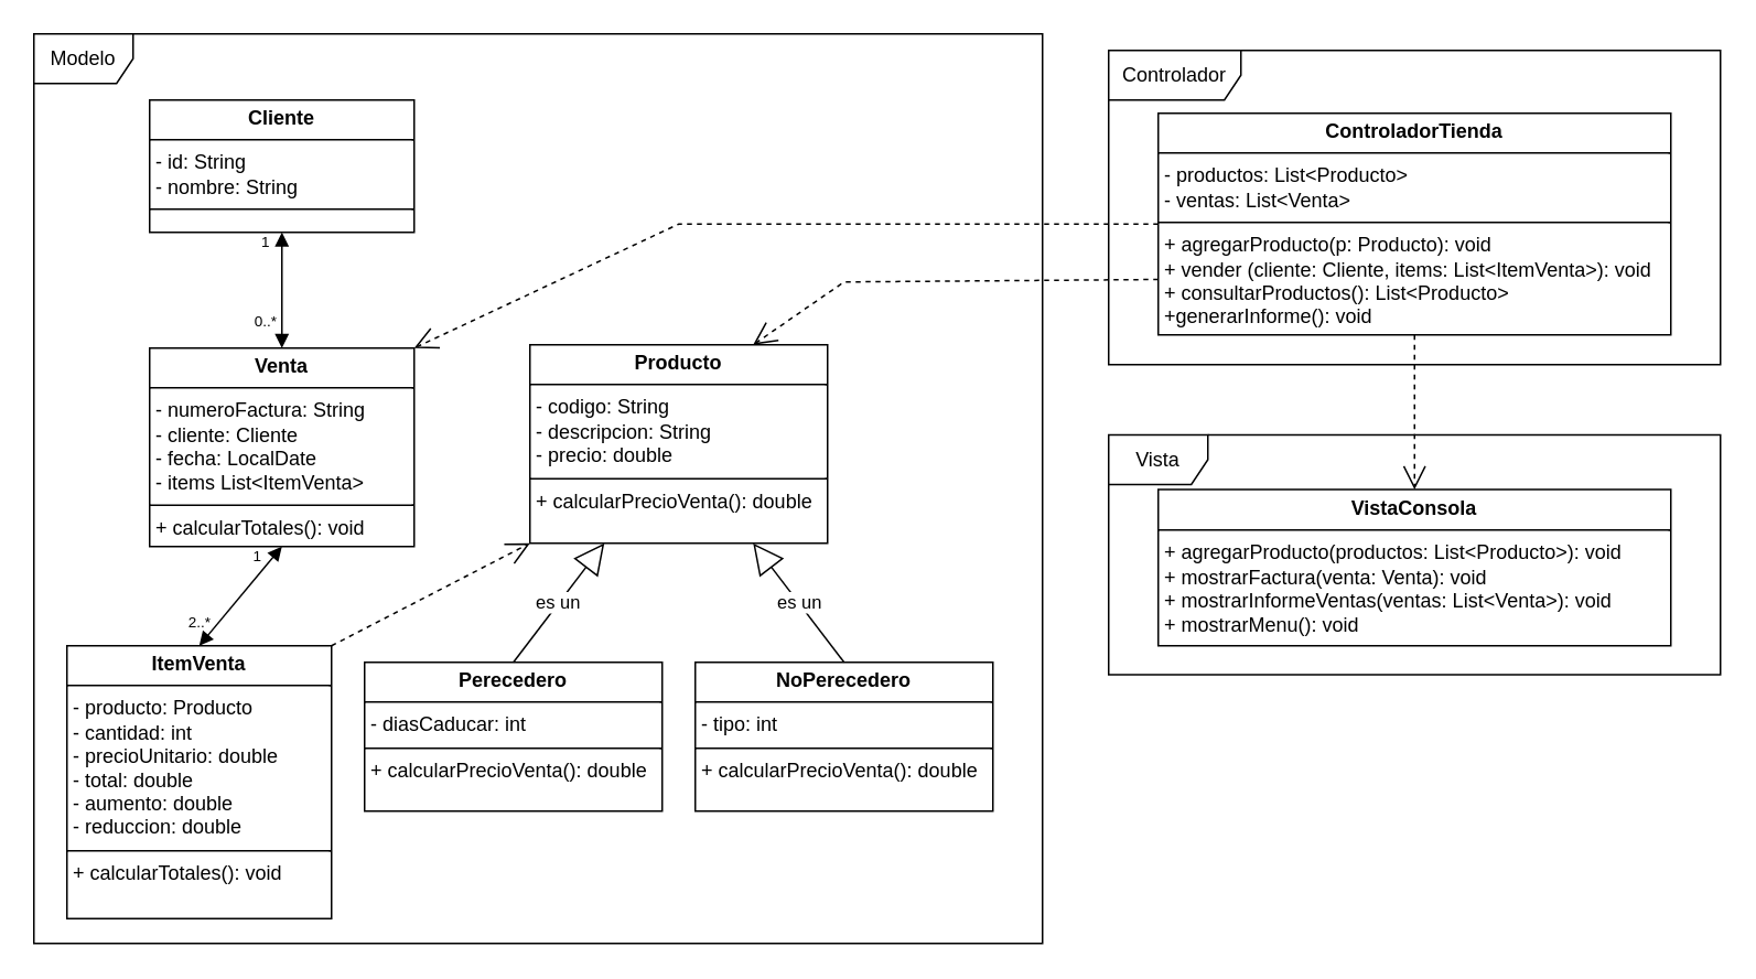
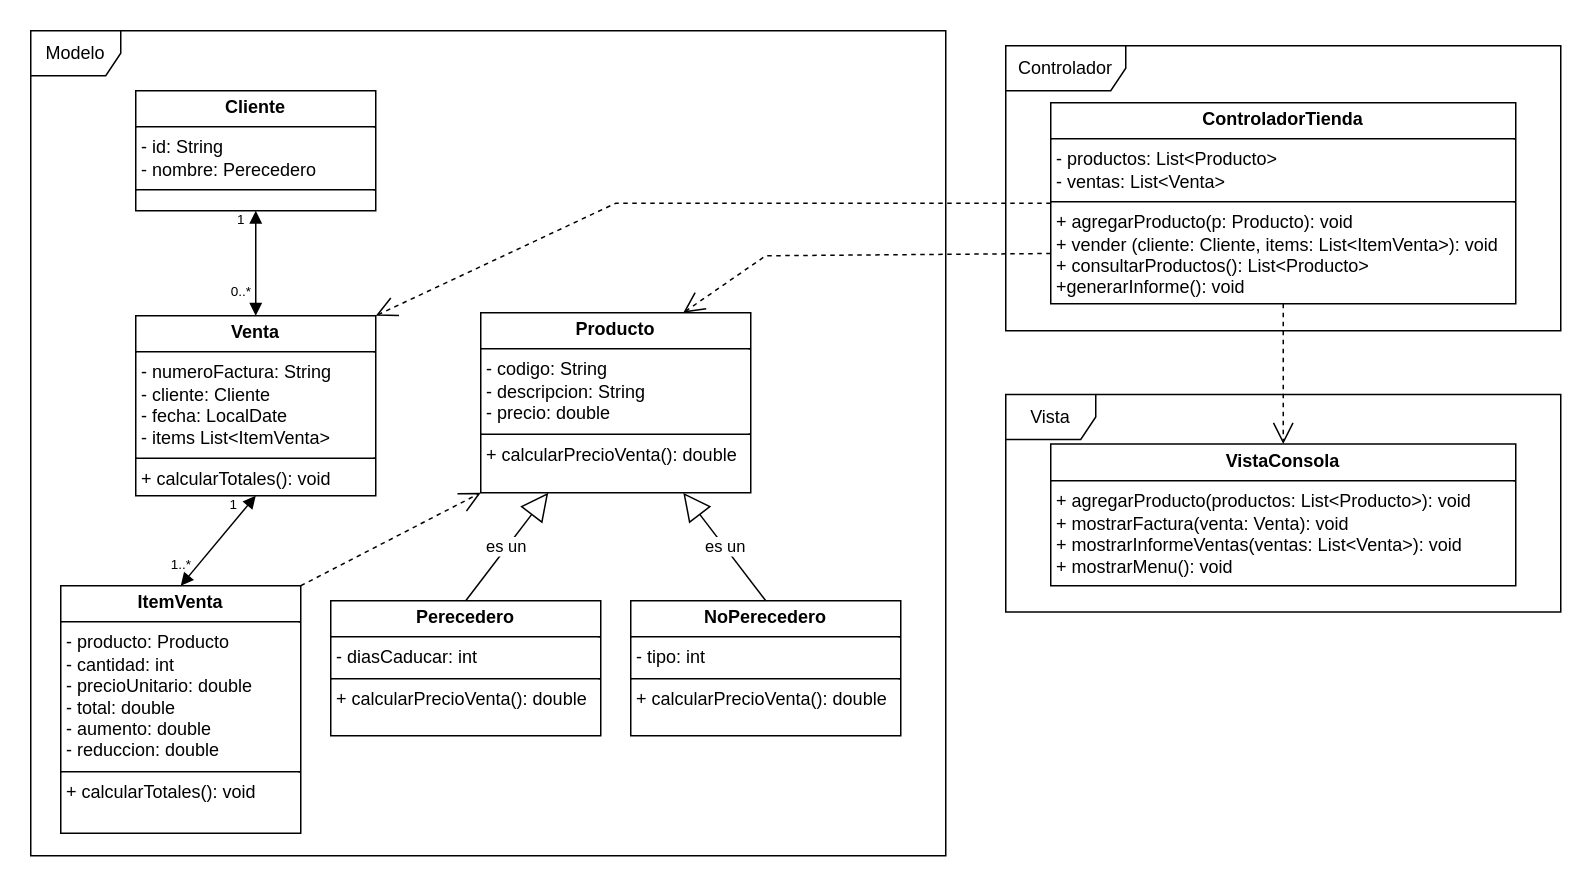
- <mxCell id="3" value="&lt;p style=&quot;margin:0px;margin-top:4px;text-align:center;&quot;&gt;&lt;b&gt;Cliente&lt;/b&gt;&lt;/p&gt;&lt;hr size=&quot;1&quot; style=&quot;border-style:solid;&quot;&gt;&lt;p style=&quot;margin:0px;margin-left:4px;&quot;&gt;- id: String&lt;/p&gt;&lt;p style=&quot;margin:0px;margin-left:4px;&quot;&gt;- nombre: String&lt;/p&gt;&lt;hr size=&quot;1&quot; style=&quot;border-style:solid;&quot;&gt;&lt;p style=&quot;margin:0px;margin-left:4px;&quot;&gt;&lt;br&gt;&lt;/p&gt;" style="verticalAlign=top;align=left;overflow=fill;html=1;whiteSpace=wrap;" vertex="1" parent="1"><mxGeometry x="90" y="60" width="160" height="80" as="geometry" /></mxCell>
+ <mxCell id="3" value="&lt;p style=&quot;margin:0px;margin-top:4px;text-align:center;&quot;&gt;&lt;b&gt;Cliente&lt;/b&gt;&lt;/p&gt;&lt;hr size=&quot;1&quot; style=&quot;border-style:solid;&quot;&gt;&lt;p style=&quot;margin:0px;margin-left:4px;&quot;&gt;- id: String&lt;/p&gt;&lt;p style=&quot;margin:0px;margin-left:4px;&quot;&gt;- nombre: Perecedero&lt;/p&gt;&lt;hr size=&quot;1&quot; style=&quot;border-style:solid;&quot;&gt;&lt;p style=&quot;margin:0px;margin-left:4px;&quot;&gt;&lt;br&gt;&lt;/p&gt;" style="verticalAlign=top;align=left;overflow=fill;html=1;whiteSpace=wrap;" vertex="1" parent="1"><mxGeometry x="90" y="60" width="160" height="80" as="geometry" /></mxCell>
- <mxCell id="10" value="&lt;font style=&quot;font-size: 9px;&quot;&gt;2..*&lt;/font&gt;" style="text;html=1;align=center;verticalAlign=middle;resizable=0;points=[];autosize=1;strokeColor=none;fillColor=none;" vertex="1" parent="1"><mxGeometry x="100" y="360" width="40" height="30" as="geometry" /></mxCell>
+ <mxCell id="10" value="&lt;font style=&quot;font-size: 9px;&quot;&gt;1..*&lt;/font&gt;" style="text;html=1;align=center;verticalAlign=middle;resizable=0;points=[];autosize=1;strokeColor=none;fillColor=none;" vertex="1" parent="1"><mxGeometry x="100" y="360" width="40" height="30" as="geometry" /></mxCell>
